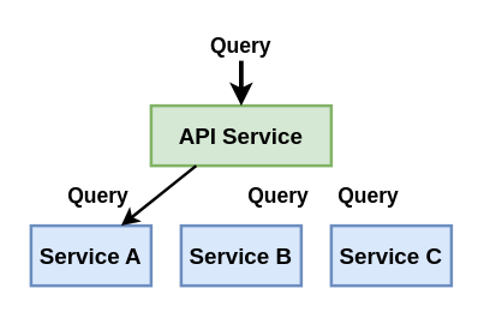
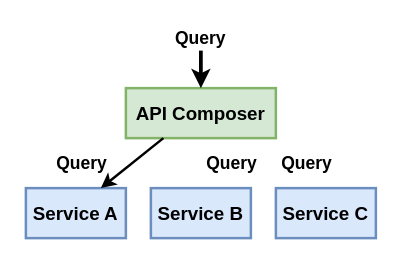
- <mxCell id="2" value="&lt;font style=&quot;font-size: 15px&quot;&gt;&lt;b&gt;API Service&lt;/b&gt;&lt;/font&gt;" style="rounded=0;whiteSpace=wrap;html=1;strokeWidth=2;fillColor=#d5e8d4;strokeColor=#82b366;" vertex="1" parent="1"><mxGeometry x="100" y="70" width="120" height="40" as="geometry" /></mxCell>
+ <mxCell id="2" value="&lt;font style=&quot;font-size: 15px&quot;&gt;&lt;b&gt;API Composer&lt;/b&gt;&lt;/font&gt;" style="rounded=0;whiteSpace=wrap;html=1;strokeWidth=2;fillColor=#d5e8d4;strokeColor=#82b366;" vertex="1" parent="1"><mxGeometry x="100" y="70" width="120" height="40" as="geometry" /></mxCell>
